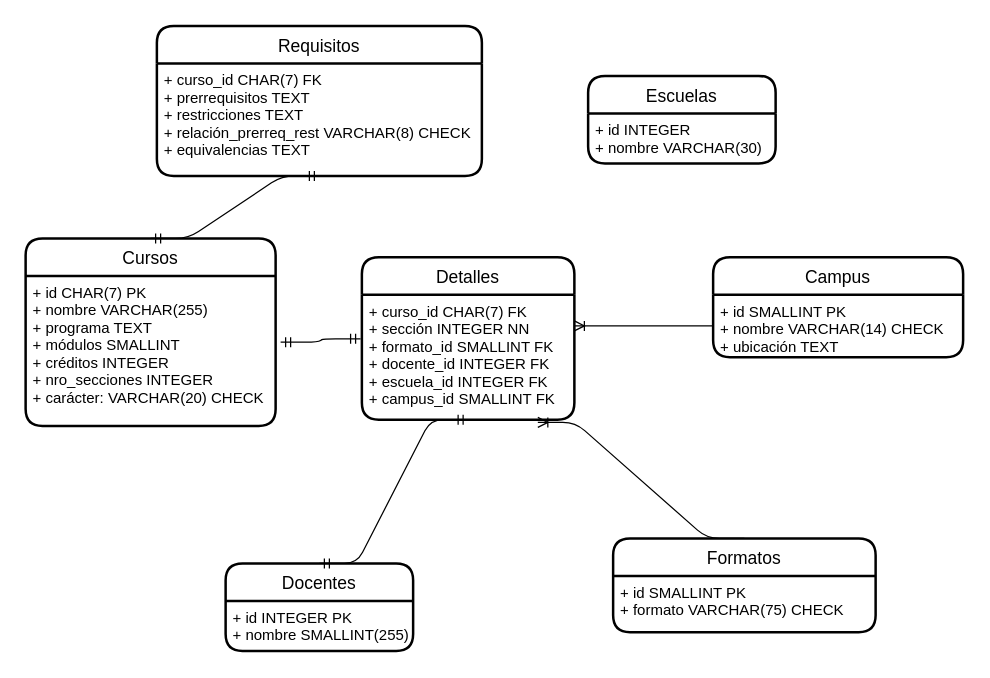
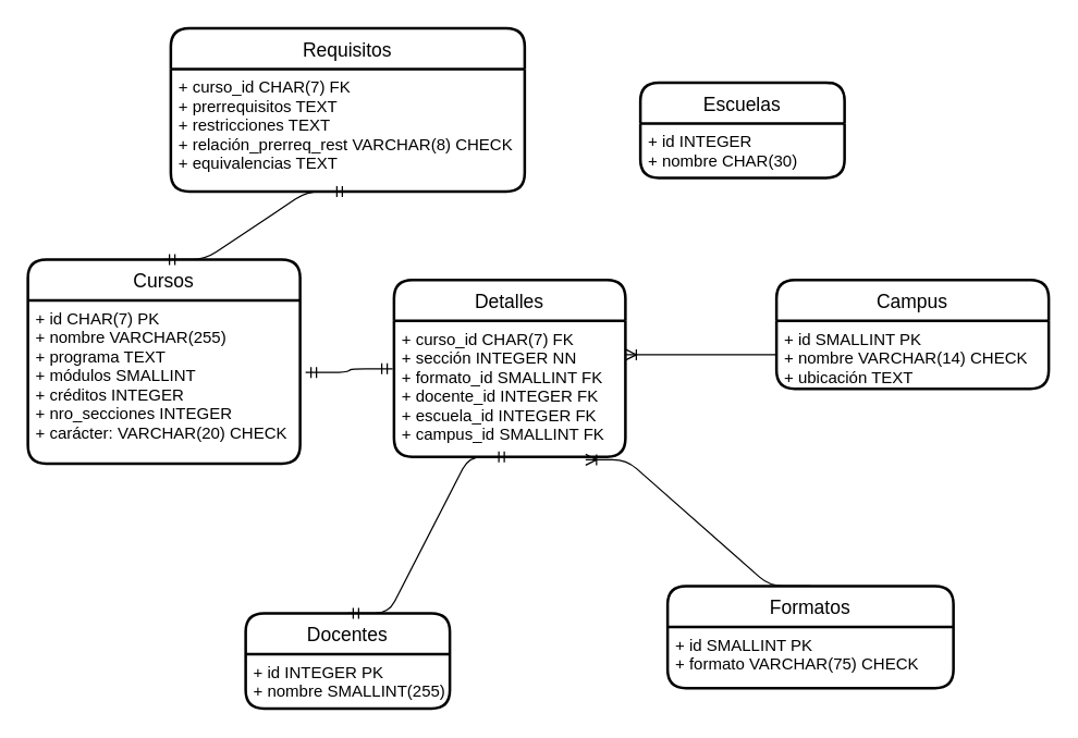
- <mxCell id="11" value="+ id INTEGER&#10;+ nombre VARCHAR(30)" style="align=left;strokeColor=none;fillColor=none;spacingLeft=4;fontSize=12;verticalAlign=top;resizable=0;rotatable=0;part=1;" parent="10" vertex="1"><mxGeometry y="30" width="150" height="40" as="geometry" /></mxCell>
+ <mxCell id="11" value="+ id INTEGER&#10;+ nombre CHAR(30)" style="align=left;strokeColor=none;fillColor=none;spacingLeft=4;fontSize=12;verticalAlign=top;resizable=0;rotatable=0;part=1;" parent="10" vertex="1"><mxGeometry y="30" width="150" height="40" as="geometry" /></mxCell>
